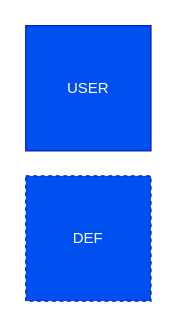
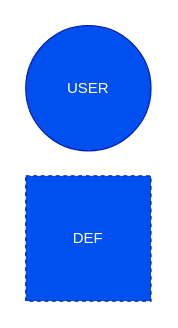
- <mxCell id="2" value="USER" style="whiteSpace=wrap;html=1;aspect=fixed;fillColor=light-dark(#0050EF,#000000);fontColor=#FFFFFF;strokeColor=light-dark(#001DBC, #ffffff);" vertex="1" parent="1"><mxGeometry x="20" y="20" width="100" height="100" as="geometry" /></mxCell>
+ <mxCell id="2" value="USER" style="ellipse;whiteSpace=wrap;html=1;aspect=fixed;fillColor=light-dark(#0050EF,#000000);fontColor=#FFFFFF;strokeColor=light-dark(#001DBC, #ffffff);" vertex="1" parent="1"><mxGeometry x="20" y="20" width="100" height="100" as="geometry" /></mxCell>
